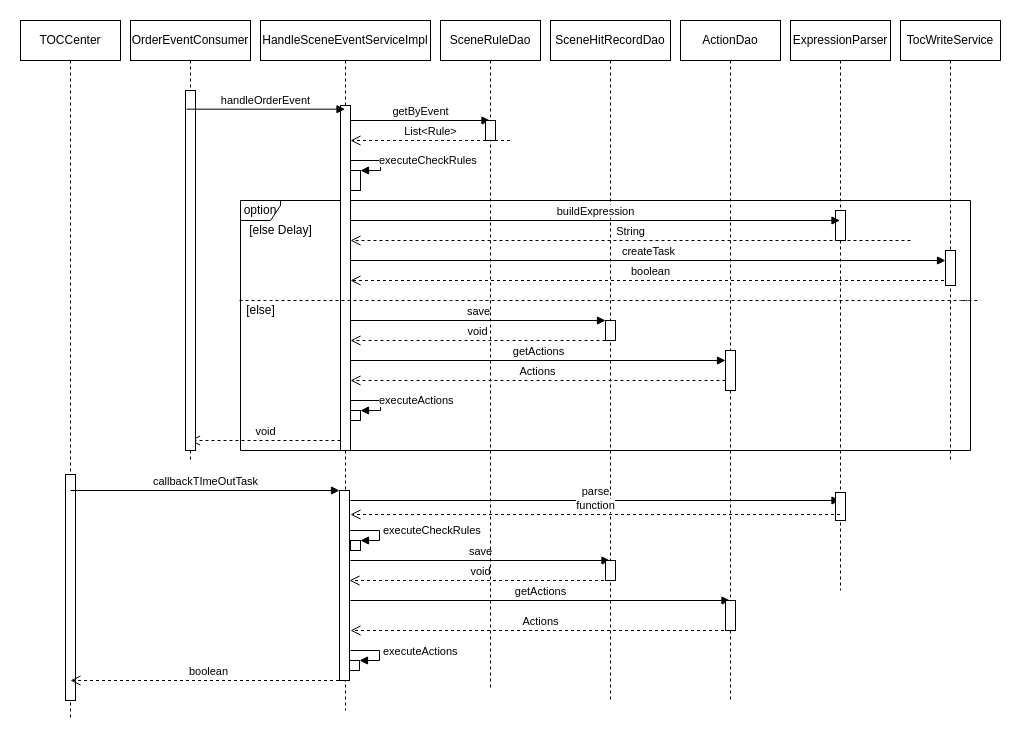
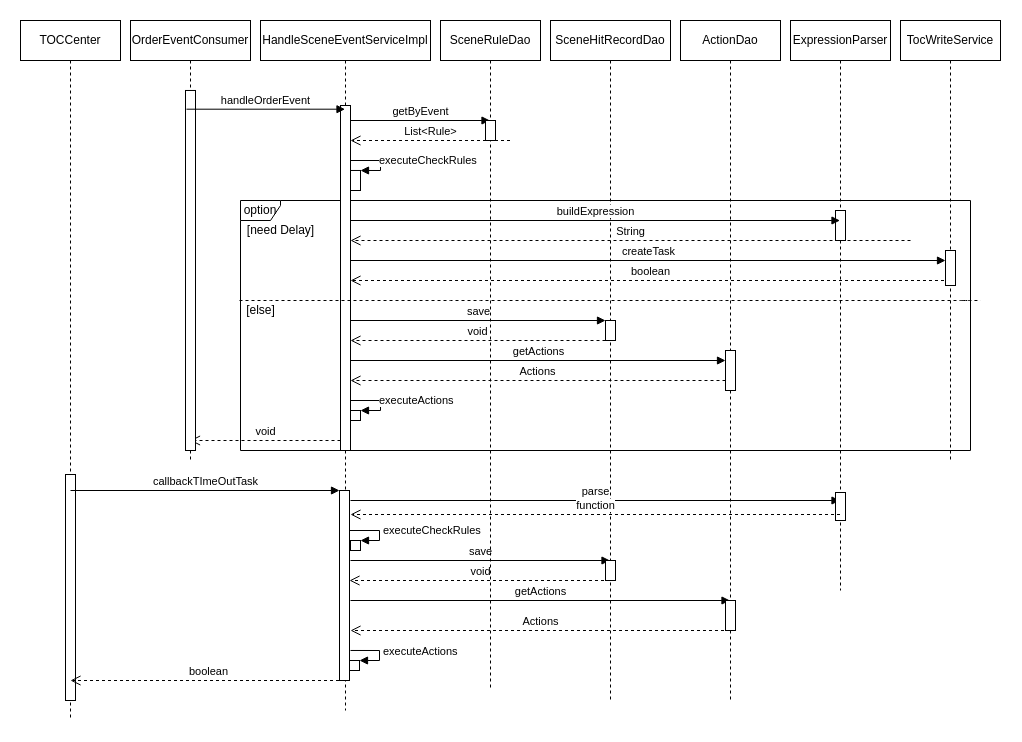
- <mxCell id="42" value="[else Delay]" style="text;html=1;align=center;verticalAlign=middle;resizable=0;points=[];autosize=1;" parent="1" vertex="1"><mxGeometry x="240" y="220" width="80" height="20" as="geometry" /></mxCell>
+ <mxCell id="42" value="[need Delay]" style="text;html=1;align=center;verticalAlign=middle;resizable=0;points=[];autosize=1;" parent="1" vertex="1"><mxGeometry x="240" y="220" width="80" height="20" as="geometry" /></mxCell>
